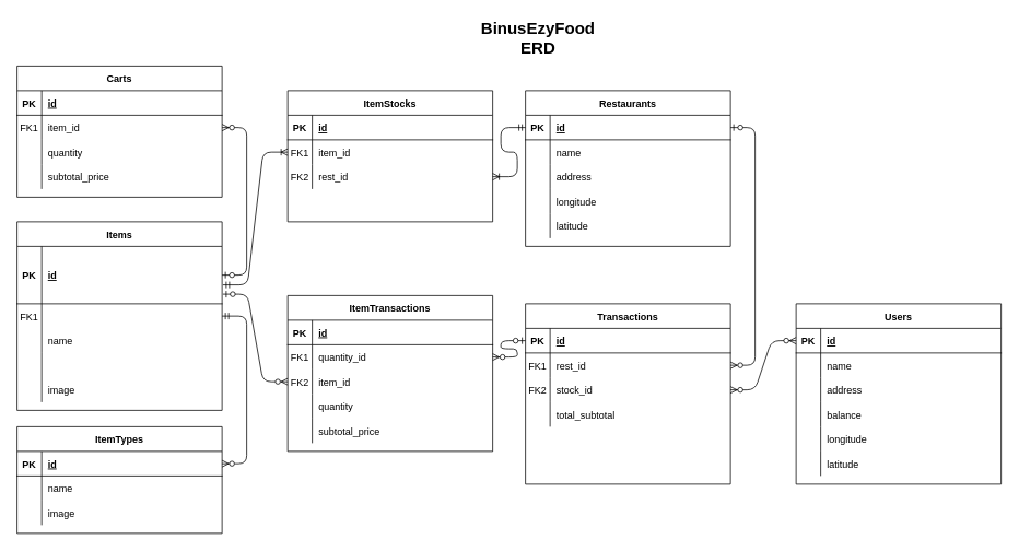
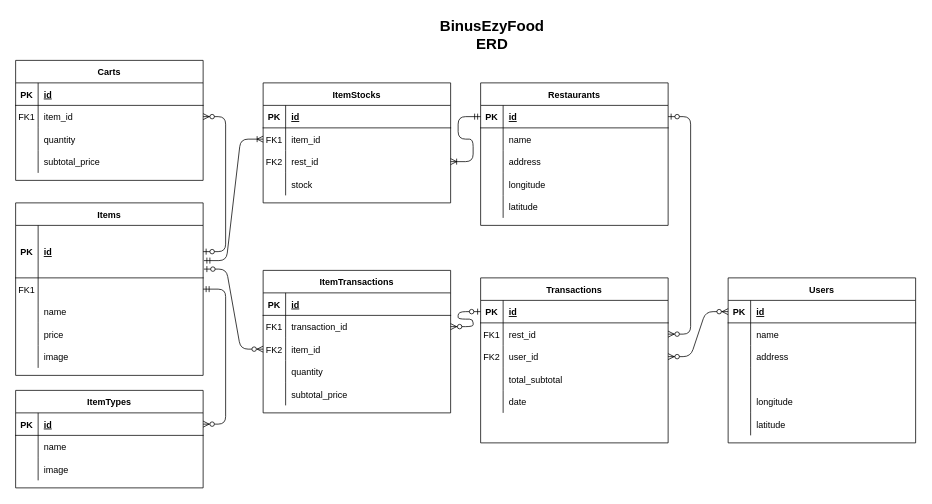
+ <mxCell id="45" value="stock" style="shape=partialRectangle;connectable=0;fillColor=none;top=0;left=0;bottom=0;right=0;align=left;spacingLeft=6;overflow=hidden;" parent="43" vertex="1"><mxGeometry x="30" width="220" height="30" as="geometry" /></mxCell>
- <mxCell id="53" value="quantity_id" style="shape=partialRectangle;connectable=0;fillColor=none;top=0;left=0;bottom=0;right=0;align=left;spacingLeft=6;fontStyle=0;overflow=hidden;" parent="51" vertex="1"><mxGeometry x="30" width="220" height="30" as="geometry" /></mxCell>
+ <mxCell id="53" value="transaction_id" style="shape=partialRectangle;connectable=0;fillColor=none;top=0;left=0;bottom=0;right=0;align=left;spacingLeft=6;fontStyle=0;overflow=hidden;" parent="51" vertex="1"><mxGeometry x="30" width="220" height="30" as="geometry" /></mxCell>
+ <mxCell id="13" value="price" style="shape=partialRectangle;connectable=0;fillColor=none;top=0;left=0;bottom=0;right=0;align=left;spacingLeft=6;overflow=hidden;" parent="11" vertex="1"><mxGeometry x="30" width="220" height="30" as="geometry" /></mxCell>
- <mxCell id="72" value="stock_id" style="shape=partialRectangle;connectable=0;fillColor=none;top=0;left=0;bottom=0;right=0;align=left;spacingLeft=6;fontStyle=0;overflow=hidden;" parent="70" vertex="1"><mxGeometry x="30" width="220" height="30" as="geometry" /></mxCell>
+ <mxCell id="72" value="user_id" style="shape=partialRectangle;connectable=0;fillColor=none;top=0;left=0;bottom=0;right=0;align=left;spacingLeft=6;fontStyle=0;overflow=hidden;" parent="70" vertex="1"><mxGeometry x="30" width="220" height="30" as="geometry" /></mxCell>
- <mxCell id="93" value="balance" style="shape=partialRectangle;connectable=0;fillColor=none;top=0;left=0;bottom=0;right=0;align=left;spacingLeft=6;overflow=hidden;" parent="91" vertex="1"><mxGeometry x="30" width="220" height="30" as="geometry" /></mxCell>
+ <mxCell id="78" value="date" style="shape=partialRectangle;connectable=0;fillColor=none;top=0;left=0;bottom=0;right=0;align=left;spacingLeft=6;overflow=hidden;" parent="76" vertex="1"><mxGeometry x="30" width="220" height="30" as="geometry" /></mxCell>
